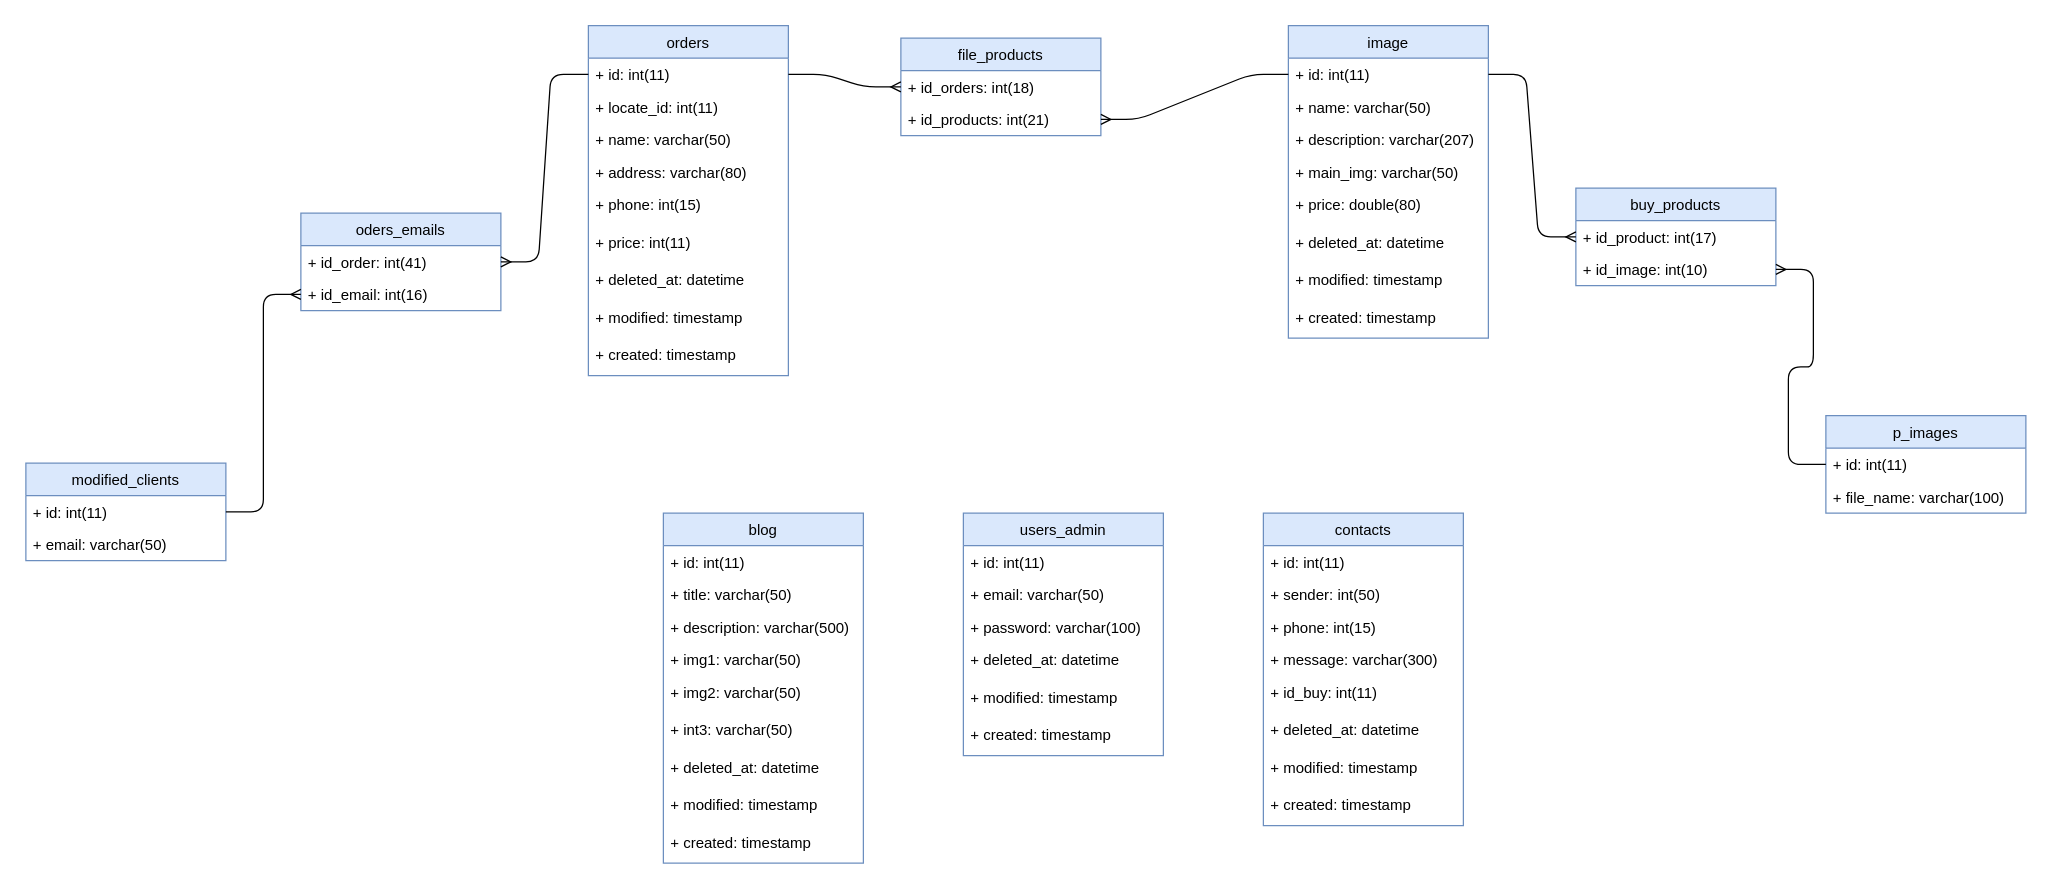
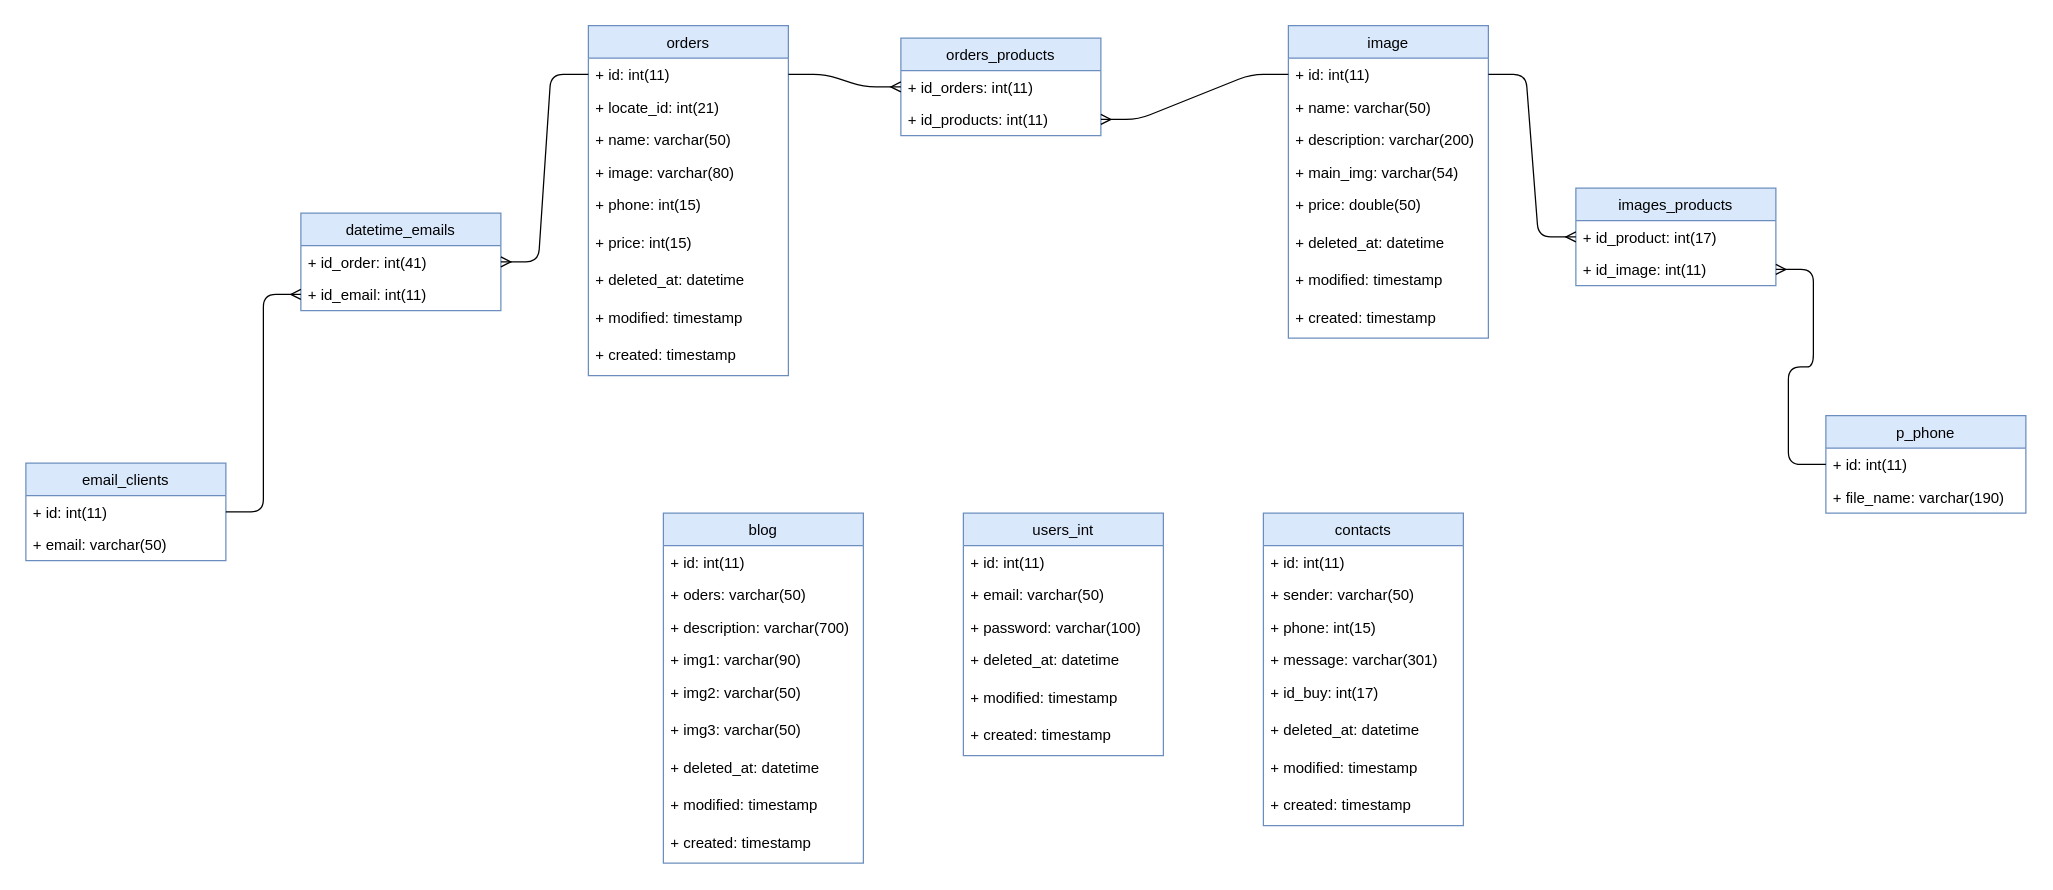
- <mxCell id="59" value="file_products" style="swimlane;fontStyle=0;childLayout=stackLayout;horizontal=1;startSize=26;fillColor=#dae8fc;horizontalStack=0;resizeParent=1;resizeParentMax=0;resizeLast=0;collapsible=1;marginBottom=0;strokeColor=#6c8ebf;" vertex="1" parent="1"><mxGeometry x="720" y="30" width="160" height="78" as="geometry" /></mxCell>
+ <mxCell id="59" value="orders_products" style="swimlane;fontStyle=0;childLayout=stackLayout;horizontal=1;startSize=26;fillColor=#dae8fc;horizontalStack=0;resizeParent=1;resizeParentMax=0;resizeLast=0;collapsible=1;marginBottom=0;strokeColor=#6c8ebf;" vertex="1" parent="1"><mxGeometry x="720" y="30" width="160" height="78" as="geometry" /></mxCell>
- <mxCell id="60" value="+ id_orders: int(18)" style="text;strokeColor=none;fillColor=none;align=left;verticalAlign=top;spacingLeft=4;spacingRight=4;overflow=hidden;rotatable=0;points=[[0,0.5],[1,0.5]];portConstraint=eastwest;" vertex="1" parent="59"><mxGeometry y="26" width="160" height="26" as="geometry" /></mxCell>
+ <mxCell id="60" value="+ id_orders: int(11)" style="text;strokeColor=none;fillColor=none;align=left;verticalAlign=top;spacingLeft=4;spacingRight=4;overflow=hidden;rotatable=0;points=[[0,0.5],[1,0.5]];portConstraint=eastwest;" vertex="1" parent="59"><mxGeometry y="26" width="160" height="26" as="geometry" /></mxCell>
- <mxCell id="51" value="+ locate_id: int(11)" style="text;strokeColor=none;fillColor=none;align=left;verticalAlign=top;spacingLeft=4;spacingRight=4;overflow=hidden;rotatable=0;points=[[0,0.5],[1,0.5]];portConstraint=eastwest;" vertex="1" parent="49"><mxGeometry y="52" width="160" height="26" as="geometry" /></mxCell>
+ <mxCell id="51" value="+ locate_id: int(21)" style="text;strokeColor=none;fillColor=none;align=left;verticalAlign=top;spacingLeft=4;spacingRight=4;overflow=hidden;rotatable=0;points=[[0,0.5],[1,0.5]];portConstraint=eastwest;" vertex="1" parent="49"><mxGeometry y="52" width="160" height="26" as="geometry" /></mxCell>
- <mxCell id="61" value="+ id_products: int(21)" style="text;strokeColor=none;fillColor=none;align=left;verticalAlign=top;spacingLeft=4;spacingRight=4;overflow=hidden;rotatable=0;points=[[0,0.5],[1,0.5]];portConstraint=eastwest;" vertex="1" parent="59"><mxGeometry y="52" width="160" height="26" as="geometry" /></mxCell>
+ <mxCell id="61" value="+ id_products: int(11)" style="text;strokeColor=none;fillColor=none;align=left;verticalAlign=top;spacingLeft=4;spacingRight=4;overflow=hidden;rotatable=0;points=[[0,0.5],[1,0.5]];portConstraint=eastwest;" vertex="1" parent="59"><mxGeometry y="52" width="160" height="26" as="geometry" /></mxCell>
- <mxCell id="15" value="+ description: varchar(207)" style="text;strokeColor=none;fillColor=none;align=left;verticalAlign=top;spacingLeft=4;spacingRight=4;overflow=hidden;rotatable=0;points=[[0,0.5],[1,0.5]];portConstraint=eastwest;" vertex="1" parent="12"><mxGeometry y="78" width="160" height="26" as="geometry" /></mxCell>
+ <mxCell id="15" value="+ description: varchar(200)" style="text;strokeColor=none;fillColor=none;align=left;verticalAlign=top;spacingLeft=4;spacingRight=4;overflow=hidden;rotatable=0;points=[[0,0.5],[1,0.5]];portConstraint=eastwest;" vertex="1" parent="12"><mxGeometry y="78" width="160" height="26" as="geometry" /></mxCell>
- <mxCell id="53" value="+ address: varchar(80)" style="text;strokeColor=none;fillColor=none;align=left;verticalAlign=top;spacingLeft=4;spacingRight=4;overflow=hidden;rotatable=0;points=[[0,0.5],[1,0.5]];portConstraint=eastwest;" vertex="1" parent="49"><mxGeometry y="104" width="160" height="26" as="geometry" /></mxCell>
+ <mxCell id="53" value="+ image: varchar(80)" style="text;strokeColor=none;fillColor=none;align=left;verticalAlign=top;spacingLeft=4;spacingRight=4;overflow=hidden;rotatable=0;points=[[0,0.5],[1,0.5]];portConstraint=eastwest;" vertex="1" parent="49"><mxGeometry y="104" width="160" height="26" as="geometry" /></mxCell>
- <mxCell id="16" value="+ main_img: varchar(50)" style="text;strokeColor=none;fillColor=none;align=left;verticalAlign=top;spacingLeft=4;spacingRight=4;overflow=hidden;rotatable=0;points=[[0,0.5],[1,0.5]];portConstraint=eastwest;" vertex="1" parent="12"><mxGeometry y="104" width="160" height="26" as="geometry" /></mxCell>
+ <mxCell id="16" value="+ main_img: varchar(54)" style="text;strokeColor=none;fillColor=none;align=left;verticalAlign=top;spacingLeft=4;spacingRight=4;overflow=hidden;rotatable=0;points=[[0,0.5],[1,0.5]];portConstraint=eastwest;" vertex="1" parent="12"><mxGeometry y="104" width="160" height="26" as="geometry" /></mxCell>
- <mxCell id="17" value="+ price: double(80)" style="text;strokeColor=none;fillColor=none;align=left;verticalAlign=top;spacingLeft=4;spacingRight=4;overflow=hidden;rotatable=0;points=[[0,0.5],[1,0.5]];portConstraint=eastwest;" vertex="1" parent="12"><mxGeometry y="130" width="160" height="30" as="geometry" /></mxCell>
+ <mxCell id="17" value="+ price: double(50)" style="text;strokeColor=none;fillColor=none;align=left;verticalAlign=top;spacingLeft=4;spacingRight=4;overflow=hidden;rotatable=0;points=[[0,0.5],[1,0.5]];portConstraint=eastwest;" vertex="1" parent="12"><mxGeometry y="130" width="160" height="30" as="geometry" /></mxCell>
- <mxCell id="21" value="buy_products" style="swimlane;fontStyle=0;childLayout=stackLayout;horizontal=1;startSize=26;fillColor=#dae8fc;horizontalStack=0;resizeParent=1;resizeParentMax=0;resizeLast=0;collapsible=1;marginBottom=0;strokeColor=#6c8ebf;" vertex="1" parent="1"><mxGeometry x="1260" y="150" width="160" height="78" as="geometry" /></mxCell>
+ <mxCell id="21" value="images_products" style="swimlane;fontStyle=0;childLayout=stackLayout;horizontal=1;startSize=26;fillColor=#dae8fc;horizontalStack=0;resizeParent=1;resizeParentMax=0;resizeLast=0;collapsible=1;marginBottom=0;strokeColor=#6c8ebf;" vertex="1" parent="1"><mxGeometry x="1260" y="150" width="160" height="78" as="geometry" /></mxCell>
- <mxCell id="39" value="oders_emails" style="swimlane;fontStyle=0;childLayout=stackLayout;horizontal=1;startSize=26;fillColor=#dae8fc;horizontalStack=0;resizeParent=1;resizeParentMax=0;resizeLast=0;collapsible=1;marginBottom=0;strokeColor=#6c8ebf;" vertex="1" parent="1"><mxGeometry x="240" y="170" width="160" height="78" as="geometry" /></mxCell>
+ <mxCell id="39" value="datetime_emails" style="swimlane;fontStyle=0;childLayout=stackLayout;horizontal=1;startSize=26;fillColor=#dae8fc;horizontalStack=0;resizeParent=1;resizeParentMax=0;resizeLast=0;collapsible=1;marginBottom=0;strokeColor=#6c8ebf;" vertex="1" parent="1"><mxGeometry x="240" y="170" width="160" height="78" as="geometry" /></mxCell>
- <mxCell id="55" value="+ price: int(11)" style="text;strokeColor=none;fillColor=none;align=left;verticalAlign=top;spacingLeft=4;spacingRight=4;overflow=hidden;rotatable=0;points=[[0,0.5],[1,0.5]];portConstraint=eastwest;" vertex="1" parent="49"><mxGeometry y="160" width="160" height="30" as="geometry" /></mxCell>
+ <mxCell id="55" value="+ price: int(15)" style="text;strokeColor=none;fillColor=none;align=left;verticalAlign=top;spacingLeft=4;spacingRight=4;overflow=hidden;rotatable=0;points=[[0,0.5],[1,0.5]];portConstraint=eastwest;" vertex="1" parent="49"><mxGeometry y="160" width="160" height="30" as="geometry" /></mxCell>
- <mxCell id="23" value="+ id_image: int(10)" style="text;strokeColor=none;fillColor=none;align=left;verticalAlign=top;spacingLeft=4;spacingRight=4;overflow=hidden;rotatable=0;points=[[0,0.5],[1,0.5]];portConstraint=eastwest;" vertex="1" parent="21"><mxGeometry y="52" width="160" height="26" as="geometry" /></mxCell>
+ <mxCell id="23" value="+ id_image: int(11)" style="text;strokeColor=none;fillColor=none;align=left;verticalAlign=top;spacingLeft=4;spacingRight=4;overflow=hidden;rotatable=0;points=[[0,0.5],[1,0.5]];portConstraint=eastwest;" vertex="1" parent="21"><mxGeometry y="52" width="160" height="26" as="geometry" /></mxCell>
- <mxCell id="41" value="+ id_email: int(16)" style="text;strokeColor=none;fillColor=none;align=left;verticalAlign=top;spacingLeft=4;spacingRight=4;overflow=hidden;rotatable=0;points=[[0,0.5],[1,0.5]];portConstraint=eastwest;" vertex="1" parent="39"><mxGeometry y="52" width="160" height="26" as="geometry" /></mxCell>
+ <mxCell id="41" value="+ id_email: int(11)" style="text;strokeColor=none;fillColor=none;align=left;verticalAlign=top;spacingLeft=4;spacingRight=4;overflow=hidden;rotatable=0;points=[[0,0.5],[1,0.5]];portConstraint=eastwest;" vertex="1" parent="39"><mxGeometry y="52" width="160" height="26" as="geometry" /></mxCell>
- <mxCell id="24" value="p_images" style="swimlane;fontStyle=0;childLayout=stackLayout;horizontal=1;startSize=26;fillColor=#dae8fc;horizontalStack=0;resizeParent=1;resizeParentMax=0;resizeLast=0;collapsible=1;marginBottom=0;strokeColor=#6c8ebf;" vertex="1" parent="1"><mxGeometry x="1460" y="332" width="160" height="78" as="geometry" /></mxCell>
+ <mxCell id="24" value="p_phone" style="swimlane;fontStyle=0;childLayout=stackLayout;horizontal=1;startSize=26;fillColor=#dae8fc;horizontalStack=0;resizeParent=1;resizeParentMax=0;resizeLast=0;collapsible=1;marginBottom=0;strokeColor=#6c8ebf;" vertex="1" parent="1"><mxGeometry x="1460" y="332" width="160" height="78" as="geometry" /></mxCell>
- <mxCell id="36" value="modified_clients" style="swimlane;fontStyle=0;childLayout=stackLayout;horizontal=1;startSize=26;fillColor=#dae8fc;horizontalStack=0;resizeParent=1;resizeParentMax=0;resizeLast=0;collapsible=1;marginBottom=0;strokeColor=#6c8ebf;" vertex="1" parent="1"><mxGeometry x="20" y="370" width="160" height="78" as="geometry" /></mxCell>
+ <mxCell id="36" value="email_clients" style="swimlane;fontStyle=0;childLayout=stackLayout;horizontal=1;startSize=26;fillColor=#dae8fc;horizontalStack=0;resizeParent=1;resizeParentMax=0;resizeLast=0;collapsible=1;marginBottom=0;strokeColor=#6c8ebf;" vertex="1" parent="1"><mxGeometry x="20" y="370" width="160" height="78" as="geometry" /></mxCell>
- <mxCell id="26" value="+ file_name: varchar(100)" style="text;strokeColor=none;fillColor=none;align=left;verticalAlign=top;spacingLeft=4;spacingRight=4;overflow=hidden;rotatable=0;points=[[0,0.5],[1,0.5]];portConstraint=eastwest;" vertex="1" parent="24"><mxGeometry y="52" width="160" height="26" as="geometry" /></mxCell>
+ <mxCell id="26" value="+ file_name: varchar(190)" style="text;strokeColor=none;fillColor=none;align=left;verticalAlign=top;spacingLeft=4;spacingRight=4;overflow=hidden;rotatable=0;points=[[0,0.5],[1,0.5]];portConstraint=eastwest;" vertex="1" parent="24"><mxGeometry y="52" width="160" height="26" as="geometry" /></mxCell>
- <mxCell id="42" value="users_admin" style="swimlane;fontStyle=0;childLayout=stackLayout;horizontal=1;startSize=26;fillColor=#dae8fc;horizontalStack=0;resizeParent=1;resizeParentMax=0;resizeLast=0;collapsible=1;marginBottom=0;strokeColor=#6c8ebf;" vertex="1" parent="1"><mxGeometry x="770" y="410" width="160" height="194" as="geometry" /></mxCell>
+ <mxCell id="42" value="users_int" style="swimlane;fontStyle=0;childLayout=stackLayout;horizontal=1;startSize=26;fillColor=#dae8fc;horizontalStack=0;resizeParent=1;resizeParentMax=0;resizeLast=0;collapsible=1;marginBottom=0;strokeColor=#6c8ebf;" vertex="1" parent="1"><mxGeometry x="770" y="410" width="160" height="194" as="geometry" /></mxCell>
- <mxCell id="4" value="+ title: varchar(50)" style="text;strokeColor=none;fillColor=none;align=left;verticalAlign=top;spacingLeft=4;spacingRight=4;overflow=hidden;rotatable=0;points=[[0,0.5],[1,0.5]];portConstraint=eastwest;" vertex="1" parent="2"><mxGeometry y="52" width="160" height="26" as="geometry" /></mxCell>
+ <mxCell id="4" value="+ oders: varchar(50)" style="text;strokeColor=none;fillColor=none;align=left;verticalAlign=top;spacingLeft=4;spacingRight=4;overflow=hidden;rotatable=0;points=[[0,0.5],[1,0.5]];portConstraint=eastwest;" vertex="1" parent="2"><mxGeometry y="52" width="160" height="26" as="geometry" /></mxCell>
- <mxCell id="29" value="+ sender: int(50)" style="text;strokeColor=none;fillColor=none;align=left;verticalAlign=top;spacingLeft=4;spacingRight=4;overflow=hidden;rotatable=0;points=[[0,0.5],[1,0.5]];portConstraint=eastwest;" vertex="1" parent="27"><mxGeometry y="52" width="160" height="26" as="geometry" /></mxCell>
+ <mxCell id="29" value="+ sender: varchar(50)" style="text;strokeColor=none;fillColor=none;align=left;verticalAlign=top;spacingLeft=4;spacingRight=4;overflow=hidden;rotatable=0;points=[[0,0.5],[1,0.5]];portConstraint=eastwest;" vertex="1" parent="27"><mxGeometry y="52" width="160" height="26" as="geometry" /></mxCell>
- <mxCell id="5" value="+ description: varchar(500)" style="text;strokeColor=none;fillColor=none;align=left;verticalAlign=top;spacingLeft=4;spacingRight=4;overflow=hidden;rotatable=0;points=[[0,0.5],[1,0.5]];portConstraint=eastwest;" vertex="1" parent="2"><mxGeometry y="78" width="160" height="26" as="geometry" /></mxCell>
+ <mxCell id="5" value="+ description: varchar(700)" style="text;strokeColor=none;fillColor=none;align=left;verticalAlign=top;spacingLeft=4;spacingRight=4;overflow=hidden;rotatable=0;points=[[0,0.5],[1,0.5]];portConstraint=eastwest;" vertex="1" parent="2"><mxGeometry y="78" width="160" height="26" as="geometry" /></mxCell>
- <mxCell id="6" value="+ img1: varchar(50)" style="text;strokeColor=none;fillColor=none;align=left;verticalAlign=top;spacingLeft=4;spacingRight=4;overflow=hidden;rotatable=0;points=[[0,0.5],[1,0.5]];portConstraint=eastwest;" vertex="1" parent="2"><mxGeometry y="104" width="160" height="26" as="geometry" /></mxCell>
+ <mxCell id="6" value="+ img1: varchar(90)" style="text;strokeColor=none;fillColor=none;align=left;verticalAlign=top;spacingLeft=4;spacingRight=4;overflow=hidden;rotatable=0;points=[[0,0.5],[1,0.5]];portConstraint=eastwest;" vertex="1" parent="2"><mxGeometry y="104" width="160" height="26" as="geometry" /></mxCell>
- <mxCell id="31" value="+ message: varchar(300)" style="text;strokeColor=none;fillColor=none;align=left;verticalAlign=top;spacingLeft=4;spacingRight=4;overflow=hidden;rotatable=0;points=[[0,0.5],[1,0.5]];portConstraint=eastwest;" vertex="1" parent="27"><mxGeometry y="104" width="160" height="26" as="geometry" /></mxCell>
+ <mxCell id="31" value="+ message: varchar(301)" style="text;strokeColor=none;fillColor=none;align=left;verticalAlign=top;spacingLeft=4;spacingRight=4;overflow=hidden;rotatable=0;points=[[0,0.5],[1,0.5]];portConstraint=eastwest;" vertex="1" parent="27"><mxGeometry y="104" width="160" height="26" as="geometry" /></mxCell>
- <mxCell id="32" value="+ id_buy: int(11)" style="text;strokeColor=none;fillColor=none;align=left;verticalAlign=top;spacingLeft=4;spacingRight=4;overflow=hidden;rotatable=0;points=[[0,0.5],[1,0.5]];portConstraint=eastwest;" vertex="1" parent="27"><mxGeometry y="130" width="160" height="30" as="geometry" /></mxCell>
+ <mxCell id="32" value="+ id_buy: int(17)" style="text;strokeColor=none;fillColor=none;align=left;verticalAlign=top;spacingLeft=4;spacingRight=4;overflow=hidden;rotatable=0;points=[[0,0.5],[1,0.5]];portConstraint=eastwest;" vertex="1" parent="27"><mxGeometry y="130" width="160" height="30" as="geometry" /></mxCell>
- <mxCell id="8" value="+ int3: varchar(50)" style="text;strokeColor=none;fillColor=none;align=left;verticalAlign=top;spacingLeft=4;spacingRight=4;overflow=hidden;rotatable=0;points=[[0,0.5],[1,0.5]];portConstraint=eastwest;" vertex="1" parent="2"><mxGeometry y="160" width="160" height="30" as="geometry" /></mxCell>
+ <mxCell id="8" value="+ img3: varchar(50)" style="text;strokeColor=none;fillColor=none;align=left;verticalAlign=top;spacingLeft=4;spacingRight=4;overflow=hidden;rotatable=0;points=[[0,0.5],[1,0.5]];portConstraint=eastwest;" vertex="1" parent="2"><mxGeometry y="160" width="160" height="30" as="geometry" /></mxCell>
